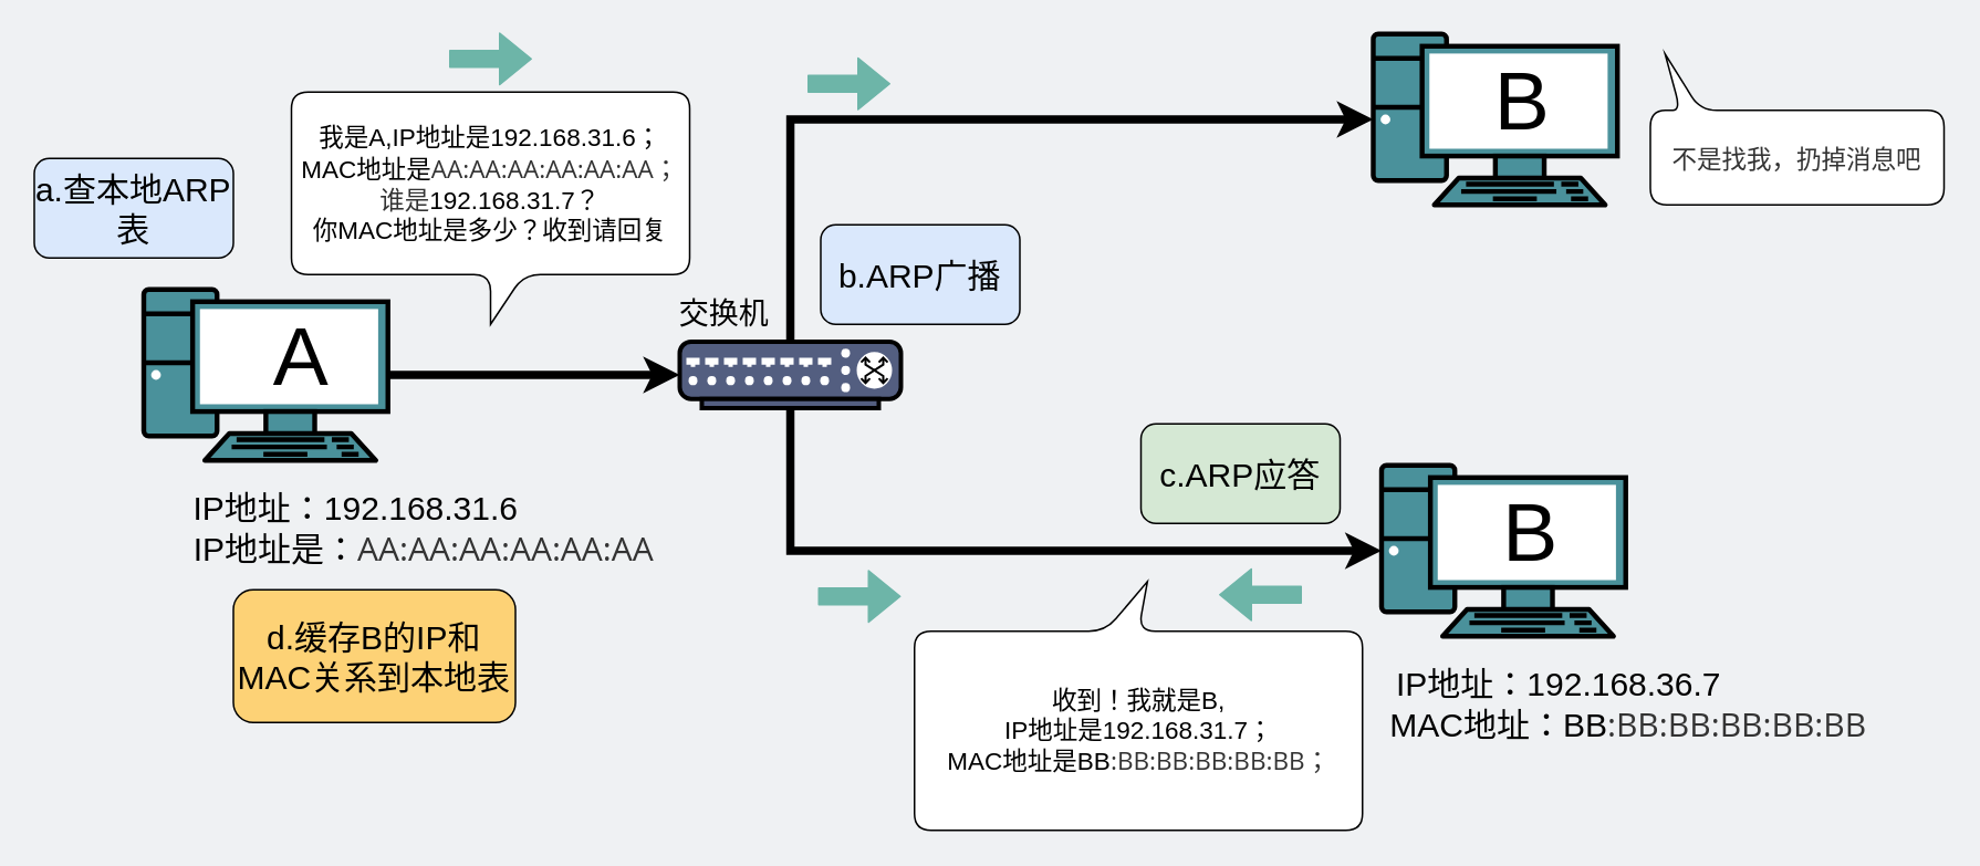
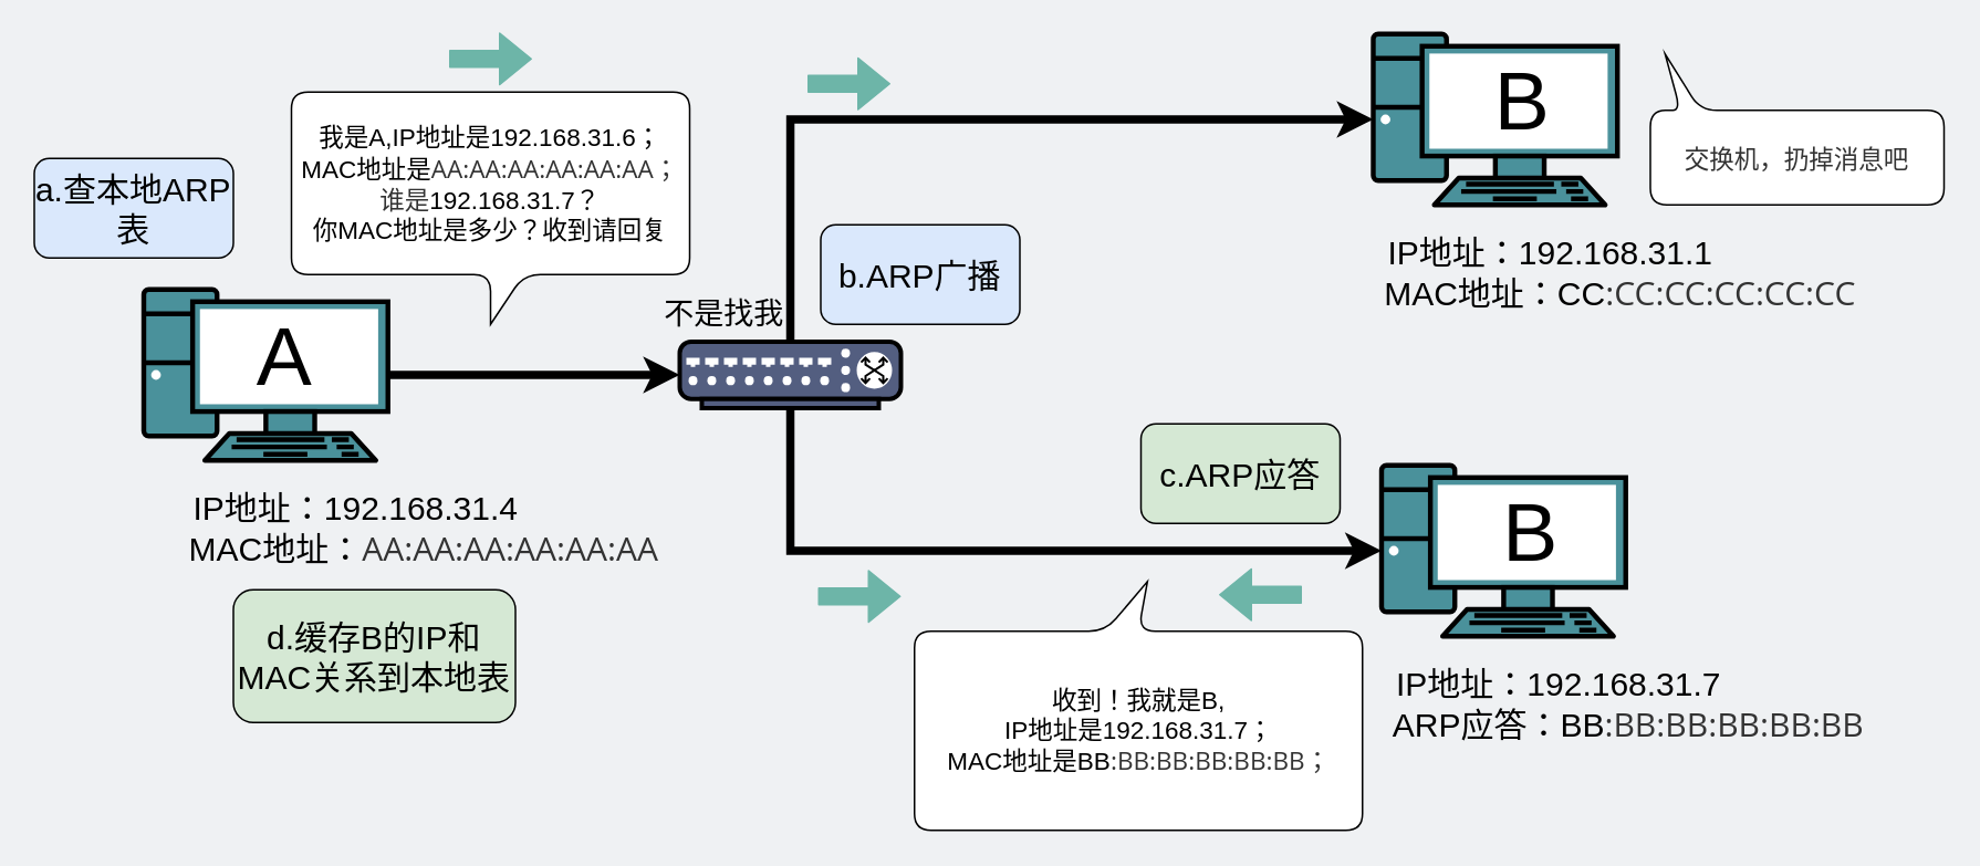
- <mxCell id="29" value="&lt;span style=&quot;font-size: 15px ; color: rgb(51 , 51 , 51) ; font-family: &amp;#34;open sans&amp;#34; , &amp;#34;clear sans&amp;#34; , &amp;#34;helvetica neue&amp;#34; , &amp;#34;helvetica&amp;#34; , &amp;#34;arial&amp;#34; , sans-serif&quot;&gt;不是找我，扔掉消息吧&lt;br&gt;&lt;/span&gt;" style="shape=callout;whiteSpace=wrap;html=1;perimeter=calloutPerimeter;position2=0.95;direction=west;rounded=1;base=12;size=34;position=0.83;" vertex="1" parent="1"><mxGeometry x="994" y="32" width="177" height="91" as="geometry" /></mxCell>
+ <mxCell id="29" value="&lt;span style=&quot;font-size: 15px ; color: rgb(51 , 51 , 51) ; font-family: &amp;#34;open sans&amp;#34; , &amp;#34;clear sans&amp;#34; , &amp;#34;helvetica neue&amp;#34; , &amp;#34;helvetica&amp;#34; , &amp;#34;arial&amp;#34; , sans-serif&quot;&gt;交换机，扔掉消息吧&lt;br&gt;&lt;/span&gt;" style="shape=callout;whiteSpace=wrap;html=1;perimeter=calloutPerimeter;position2=0.95;direction=west;rounded=1;base=12;size=34;position=0.83;" vertex="1" parent="1"><mxGeometry x="994" y="32" width="177" height="91" as="geometry" /></mxCell>
+ <mxCell id="25" value="IP地址：192.168.31.1" style="text;html=1;strokeColor=none;fillColor=none;align=center;verticalAlign=middle;whiteSpace=wrap;rounded=0;fontSize=20;" vertex="1" parent="1"><mxGeometry x="807" y="141" width="253.5" height="20" as="geometry" /></mxCell>
+ <mxCell id="26" value="MAC地址：CC&lt;span style=&quot;color: rgb(51 , 51 , 51) ; font-family: &amp;#34;open sans&amp;#34; , &amp;#34;clear sans&amp;#34; , &amp;#34;helvetica neue&amp;#34; , &amp;#34;helvetica&amp;#34; , &amp;#34;arial&amp;#34; , sans-serif ; font-size: 20px&quot;&gt;:CC:CC:CC:CC:CC&lt;/span&gt;" style="text;html=1;strokeColor=none;fillColor=none;align=center;verticalAlign=middle;whiteSpace=wrap;rounded=0;fontSize=20;" vertex="1" parent="1"><mxGeometry x="815.5" y="161" width="320" height="30" as="geometry" /></mxCell>
- <mxCell id="19" value="&lt;font style=&quot;font-size: 18px&quot;&gt;交换机&lt;/font&gt;" style="text;html=1;strokeColor=none;fillColor=none;align=center;verticalAlign=middle;whiteSpace=wrap;rounded=0;fontSize=30;" vertex="1" parent="1"><mxGeometry x="386" y="168" width="100" height="31" as="geometry" /></mxCell>
+ <mxCell id="19" value="&lt;font style=&quot;font-size: 18px&quot;&gt;不是找我&lt;/font&gt;" style="text;html=1;strokeColor=none;fillColor=none;align=center;verticalAlign=middle;whiteSpace=wrap;rounded=0;fontSize=30;" vertex="1" parent="1"><mxGeometry x="386" y="168" width="100" height="31" as="geometry" /></mxCell>
- <mxCell id="5" value="&lt;font style=&quot;font-size: 50px&quot;&gt;A&lt;/font&gt;" style="text;html=1;strokeColor=none;fillColor=none;align=center;verticalAlign=middle;whiteSpace=wrap;rounded=0;" parent="1" vertex="1"><mxGeometry x="161" y="204" width="40" height="20" as="geometry" /></mxCell>
+ <mxCell id="5" value="&lt;font style=&quot;font-size: 50px&quot;&gt;A&lt;/font&gt;" style="text;html=1;strokeColor=none;fillColor=none;align=center;verticalAlign=middle;whiteSpace=wrap;rounded=0;" parent="1" vertex="1"><mxGeometry x="151" y="204" width="40" height="20" as="geometry" /></mxCell>
- <mxCell id="8" value="IP地址：192.168.31.6" style="text;html=1;strokeColor=none;fillColor=none;align=center;verticalAlign=middle;whiteSpace=wrap;rounded=0;fontSize=20;" parent="1" vertex="1"><mxGeometry x="86.5" y="295" width="253.5" height="20" as="geometry" /></mxCell>
+ <mxCell id="8" value="IP地址：192.168.31.4" style="text;html=1;strokeColor=none;fillColor=none;align=center;verticalAlign=middle;whiteSpace=wrap;rounded=0;fontSize=20;" parent="1" vertex="1"><mxGeometry x="86.5" y="295" width="253.5" height="20" as="geometry" /></mxCell>
- <mxCell id="9" value="IP地址是：&lt;span style=&quot;color: rgb(51, 51, 51); font-family: &amp;quot;open sans&amp;quot;, &amp;quot;clear sans&amp;quot;, &amp;quot;helvetica neue&amp;quot;, helvetica, arial, sans-serif; font-size: 20px;&quot;&gt;AA:AA:AA:AA:AA:AA&lt;/span&gt;" style="text;html=1;strokeColor=none;fillColor=none;align=center;verticalAlign=middle;whiteSpace=wrap;rounded=0;fontSize=20;" parent="1" vertex="1"><mxGeometry x="95" y="315" width="320" height="30" as="geometry" /></mxCell>
+ <mxCell id="9" value="MAC地址：&lt;span style=&quot;color: rgb(51, 51, 51); font-family: &amp;quot;open sans&amp;quot;, &amp;quot;clear sans&amp;quot;, &amp;quot;helvetica neue&amp;quot;, helvetica, arial, sans-serif; font-size: 20px;&quot;&gt;AA:AA:AA:AA:AA:AA&lt;/span&gt;" style="text;html=1;strokeColor=none;fillColor=none;align=center;verticalAlign=middle;whiteSpace=wrap;rounded=0;fontSize=20;" parent="1" vertex="1"><mxGeometry x="95" y="315" width="320" height="30" as="geometry" /></mxCell>
- <mxCell id="18" value="&lt;span&gt;d.缓存B的IP和MAC关系到本地表&lt;/span&gt;" style="rounded=1;whiteSpace=wrap;html=1;fontSize=20;fillColor=#FDD276;" parent="1" vertex="1"><mxGeometry x="140" y="355" width="170" height="80" as="geometry" /></mxCell>
+ <mxCell id="18" value="&lt;span&gt;d.缓存B的IP和MAC关系到本地表&lt;/span&gt;" style="rounded=1;whiteSpace=wrap;html=1;fontSize=20;fillColor=#d5e8d4;" parent="1" vertex="1"><mxGeometry x="140" y="355" width="170" height="80" as="geometry" /></mxCell>
- <mxCell id="10" value="IP地址：192.168.36.7" style="text;html=1;strokeColor=none;fillColor=none;align=center;verticalAlign=middle;whiteSpace=wrap;rounded=0;fontSize=20;" parent="1" vertex="1"><mxGeometry x="812" y="401" width="253.5" height="20" as="geometry" /></mxCell>
+ <mxCell id="10" value="IP地址：192.168.31.7" style="text;html=1;strokeColor=none;fillColor=none;align=center;verticalAlign=middle;whiteSpace=wrap;rounded=0;fontSize=20;" parent="1" vertex="1"><mxGeometry x="812" y="401" width="253.5" height="20" as="geometry" /></mxCell>
- <mxCell id="11" value="MAC地址：BB&lt;span style=&quot;color: rgb(51 , 51 , 51) ; font-family: &amp;#34;open sans&amp;#34; , &amp;#34;clear sans&amp;#34; , &amp;#34;helvetica neue&amp;#34; , &amp;#34;helvetica&amp;#34; , &amp;#34;arial&amp;#34; , sans-serif ; font-size: 20px&quot;&gt;:BB:BB:BB:BB:BB&lt;/span&gt;" style="text;html=1;strokeColor=none;fillColor=none;align=center;verticalAlign=middle;whiteSpace=wrap;rounded=0;fontSize=20;" parent="1" vertex="1"><mxGeometry x="820.5" y="421" width="320" height="30" as="geometry" /></mxCell>
+ <mxCell id="11" value="ARP应答：BB&lt;span style=&quot;color: rgb(51 , 51 , 51) ; font-family: &amp;#34;open sans&amp;#34; , &amp;#34;clear sans&amp;#34; , &amp;#34;helvetica neue&amp;#34; , &amp;#34;helvetica&amp;#34; , &amp;#34;arial&amp;#34; , sans-serif ; font-size: 20px&quot;&gt;:BB:BB:BB:BB:BB&lt;/span&gt;" style="text;html=1;strokeColor=none;fillColor=none;align=center;verticalAlign=middle;whiteSpace=wrap;rounded=0;fontSize=20;" parent="1" vertex="1"><mxGeometry x="820.5" y="421" width="320" height="30" as="geometry" /></mxCell>
